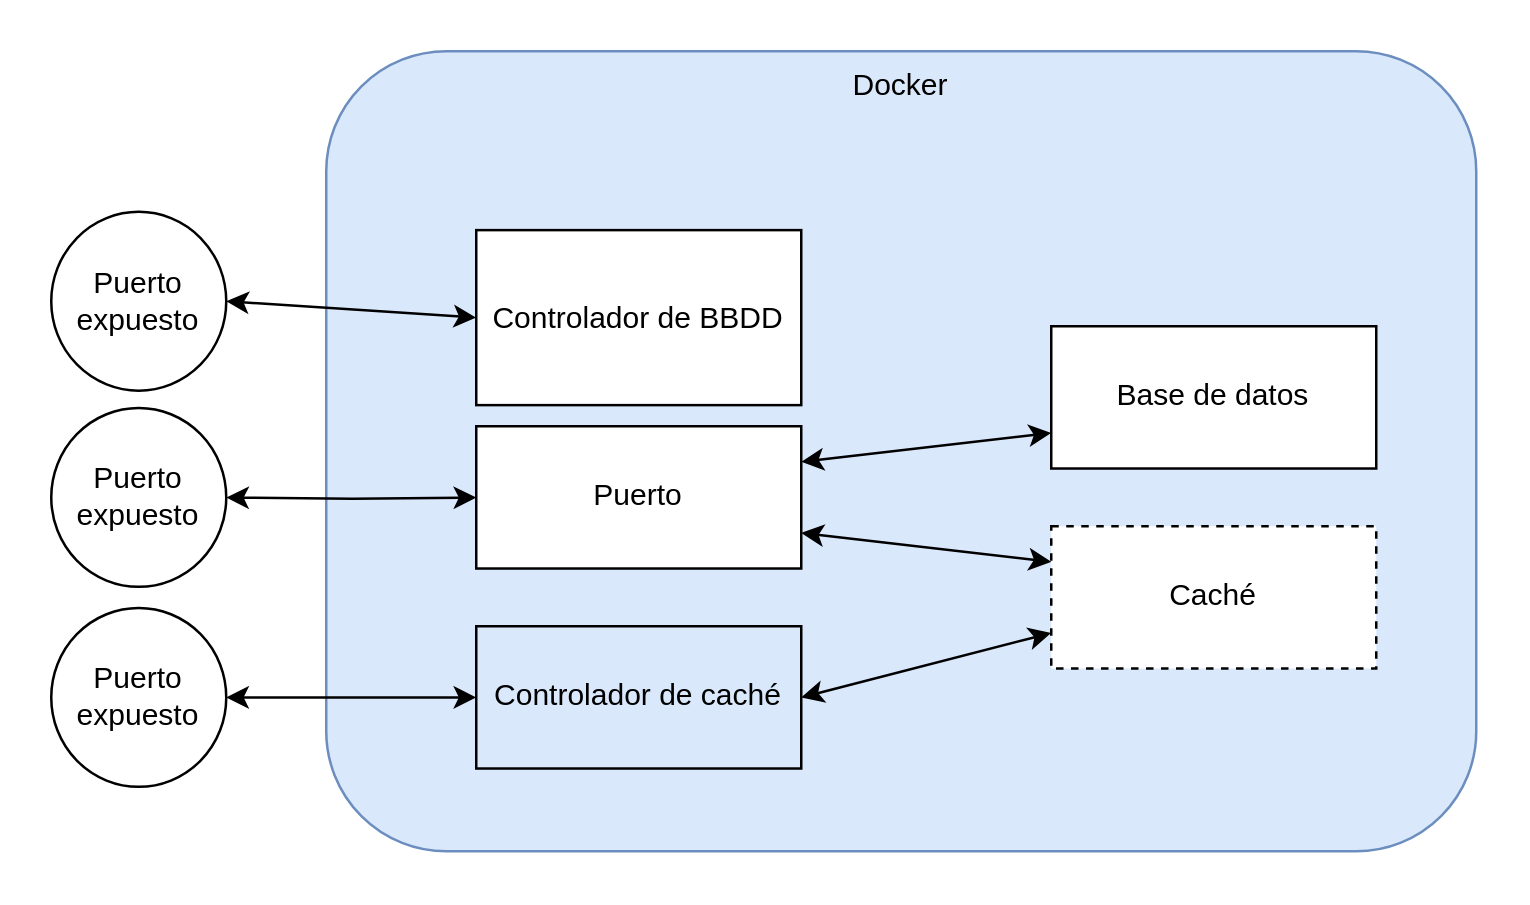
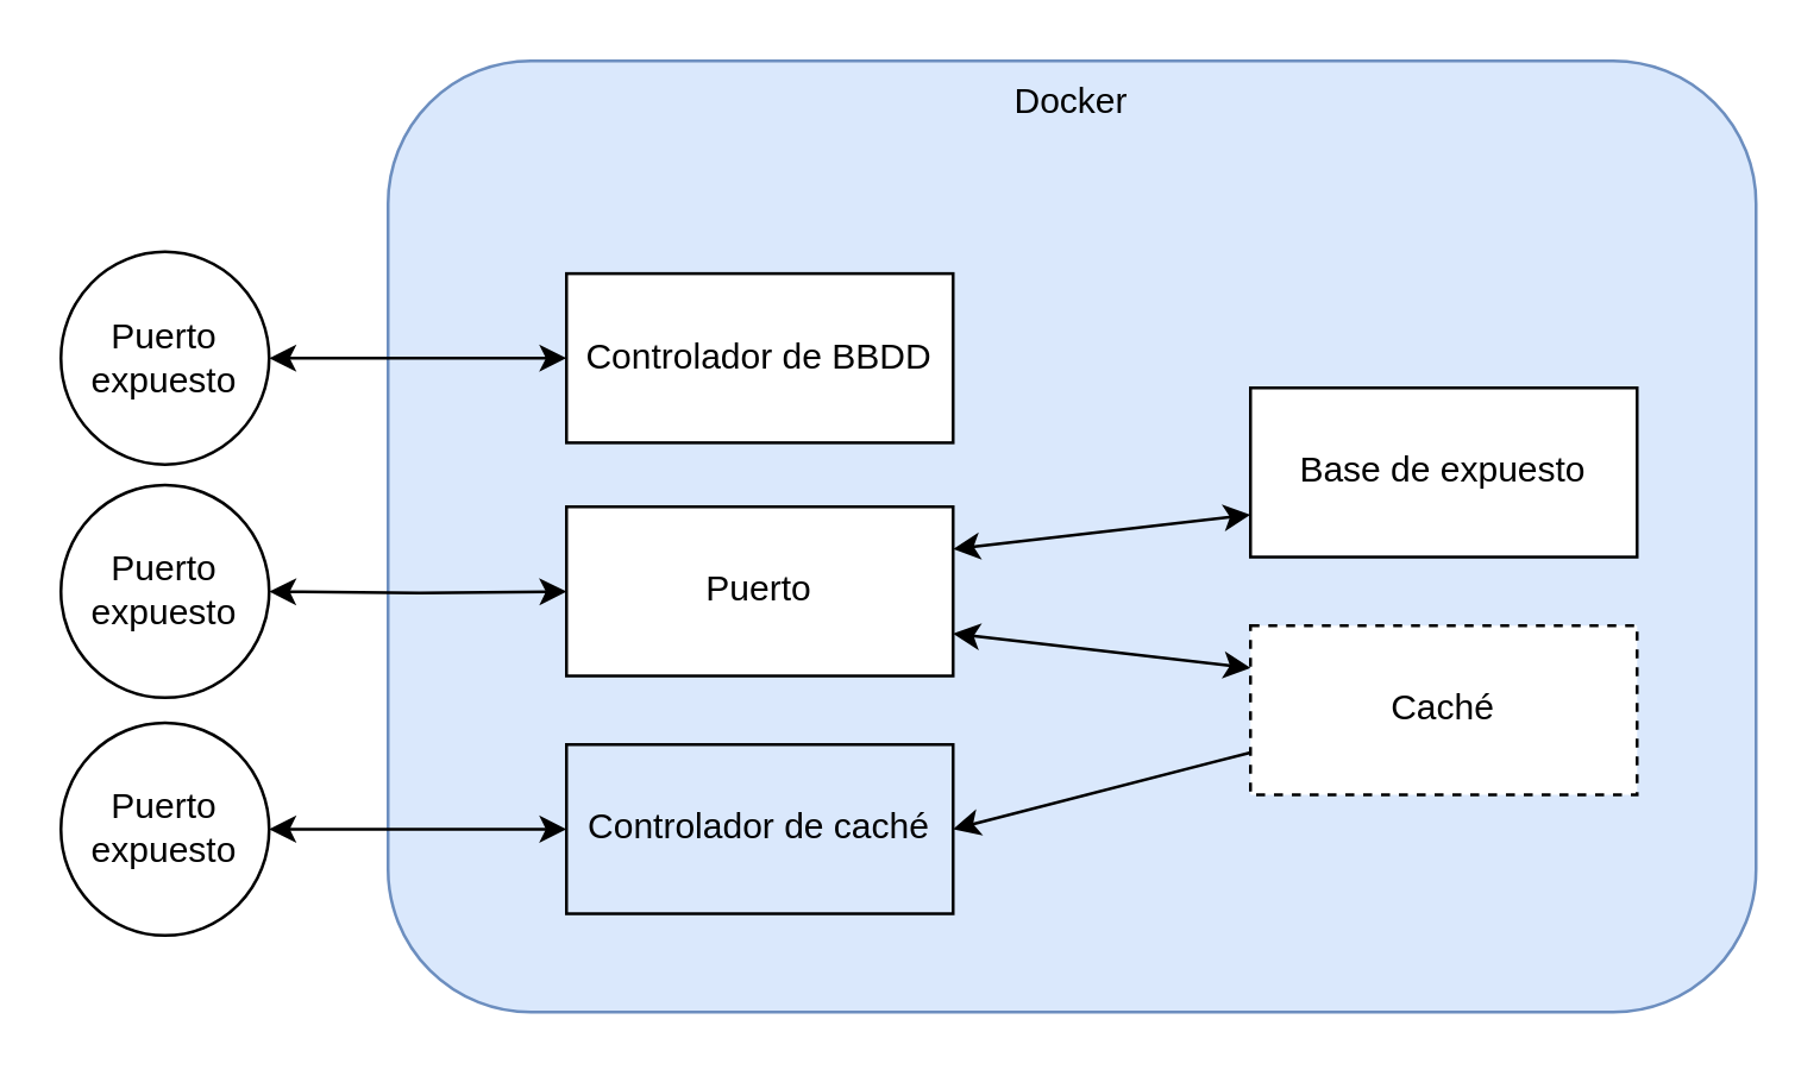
- <mxCell id="4" value="Controlador de BBDD" style="rounded=0;whiteSpace=wrap;html=1;" vertex="1" parent="1"><mxGeometry x="190" y="91.55" width="130" height="70" as="geometry" /></mxCell>
+ <mxCell id="4" value="Controlador de BBDD" style="rounded=0;whiteSpace=wrap;html=1;" vertex="1" parent="1"><mxGeometry x="190" y="91.55" width="130" height="56.91" as="geometry" /></mxCell>
- <mxCell id="7" value="Base de datos" style="rounded=0;whiteSpace=wrap;html=1;" vertex="1" parent="1"><mxGeometry x="420" y="130" width="130" height="56.91" as="geometry" /></mxCell>
+ <mxCell id="7" value="Base de expuesto" style="rounded=0;whiteSpace=wrap;html=1;" vertex="1" parent="1"><mxGeometry x="420" y="130" width="130" height="56.91" as="geometry" /></mxCell>
- <mxCell id="11" value="" style="endArrow=classic;startArrow=classic;html=1;rounded=0;entryX=0;entryY=0.75;entryDx=0;entryDy=0;exitX=1;exitY=0.5;exitDx=0;exitDy=0;" edge="1" parent="1" source="5" target="8"><mxGeometry width="50" height="50" relative="1" as="geometry"><mxPoint x="180" y="230" as="sourcePoint" /><mxPoint x="230" y="180" as="targetPoint" /></mxGeometry></mxCell>
+ <mxCell id="11" value="" style="endArrow=none;startArrow=classic;html=1;rounded=0;entryX=0;entryY=0.75;entryDx=0;entryDy=0;exitX=1;exitY=0.5;exitDx=0;exitDy=0;" edge="1" parent="1" source="5" target="8"><mxGeometry width="50" height="50" relative="1" as="geometry"><mxPoint x="180" y="230" as="sourcePoint" /><mxPoint x="230" y="180" as="targetPoint" /></mxGeometry></mxCell>
